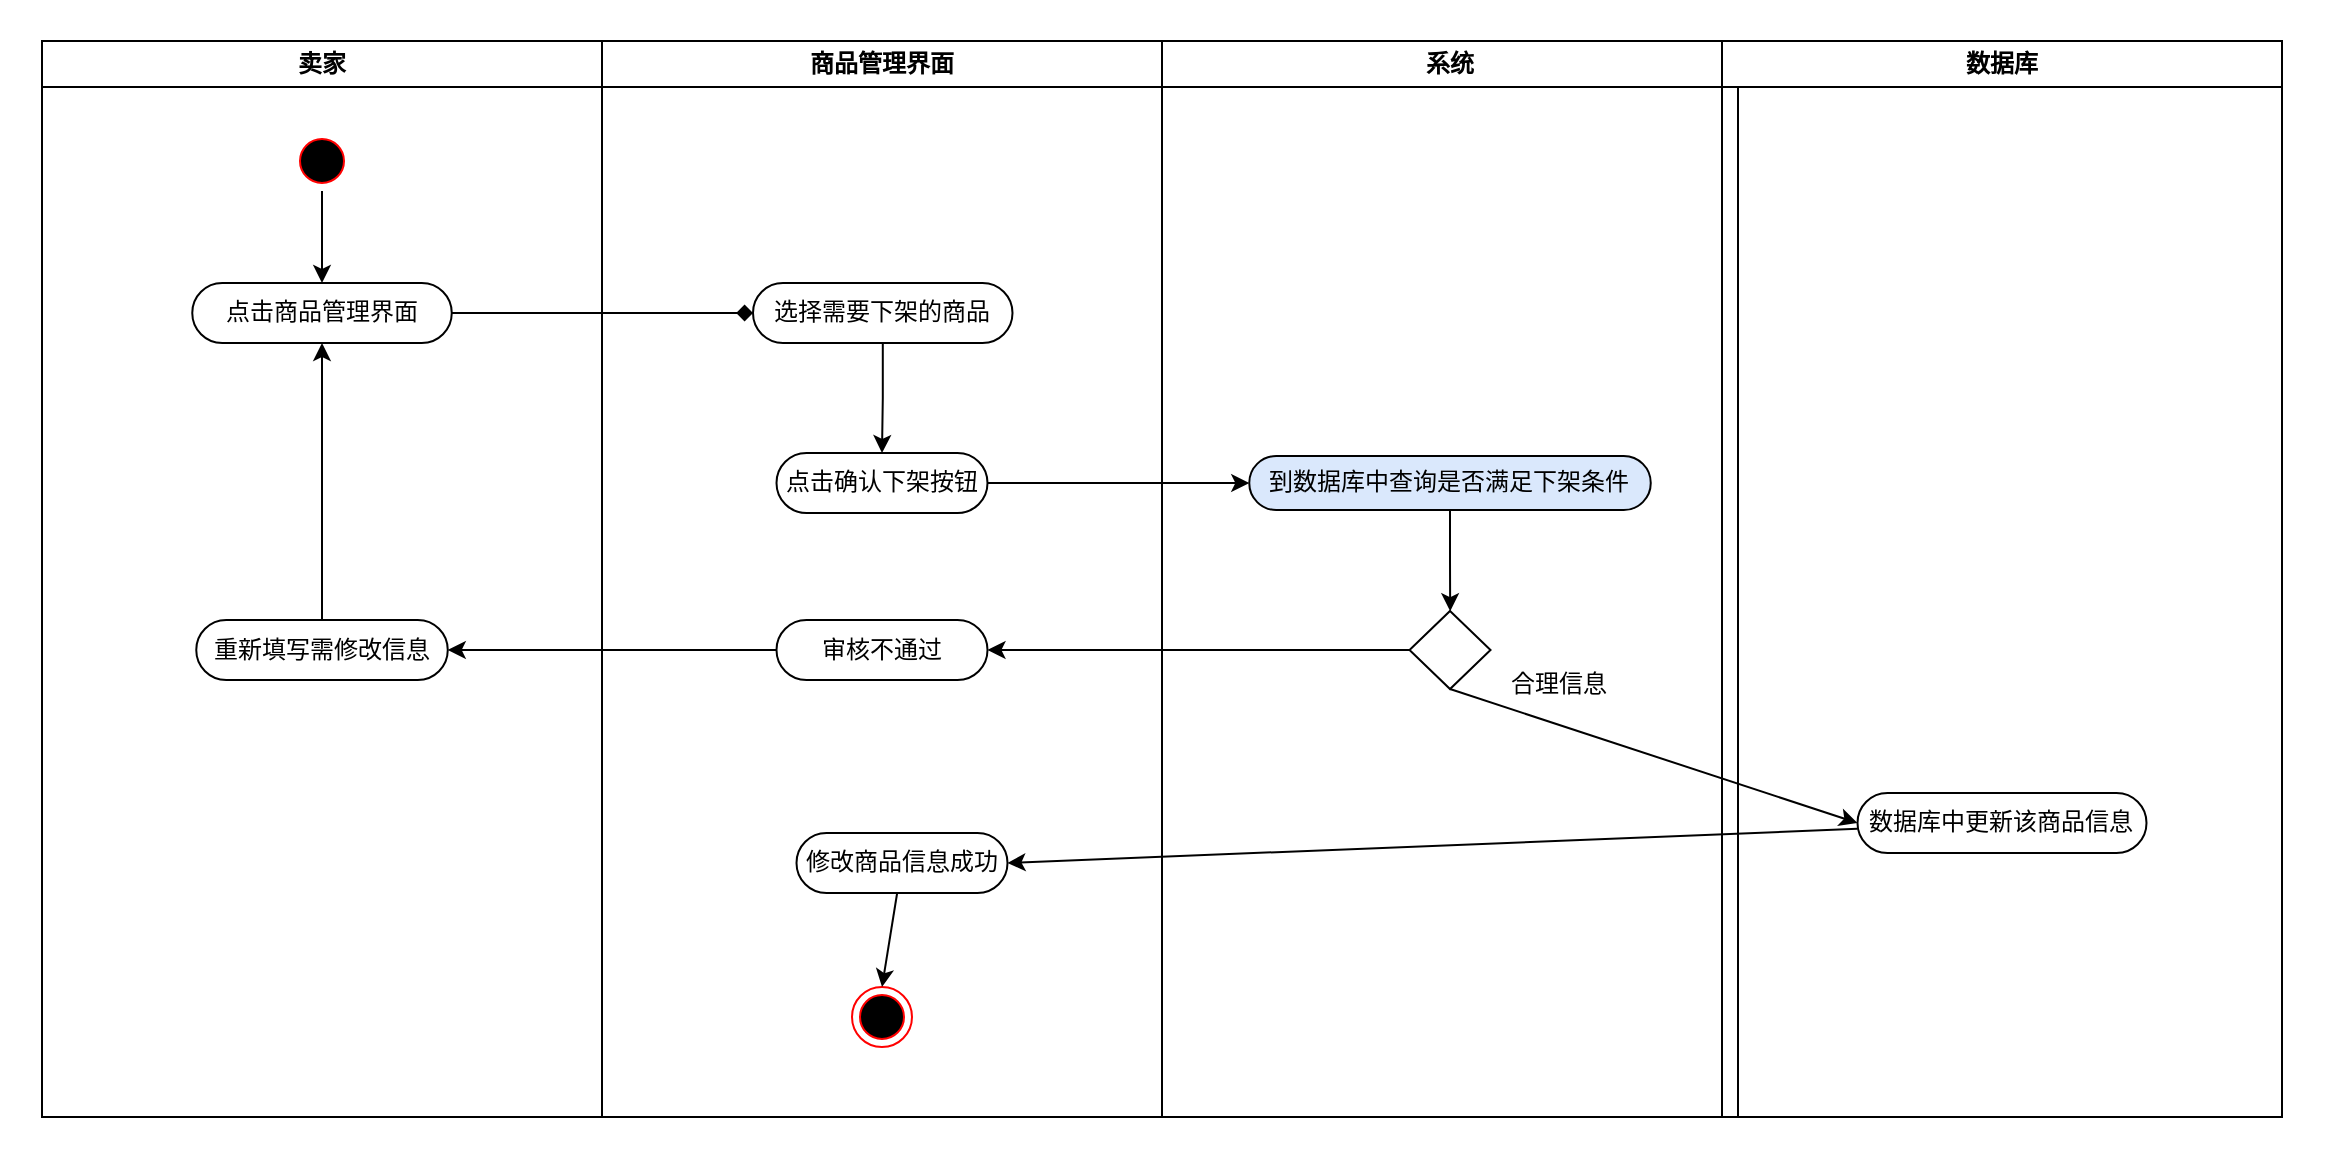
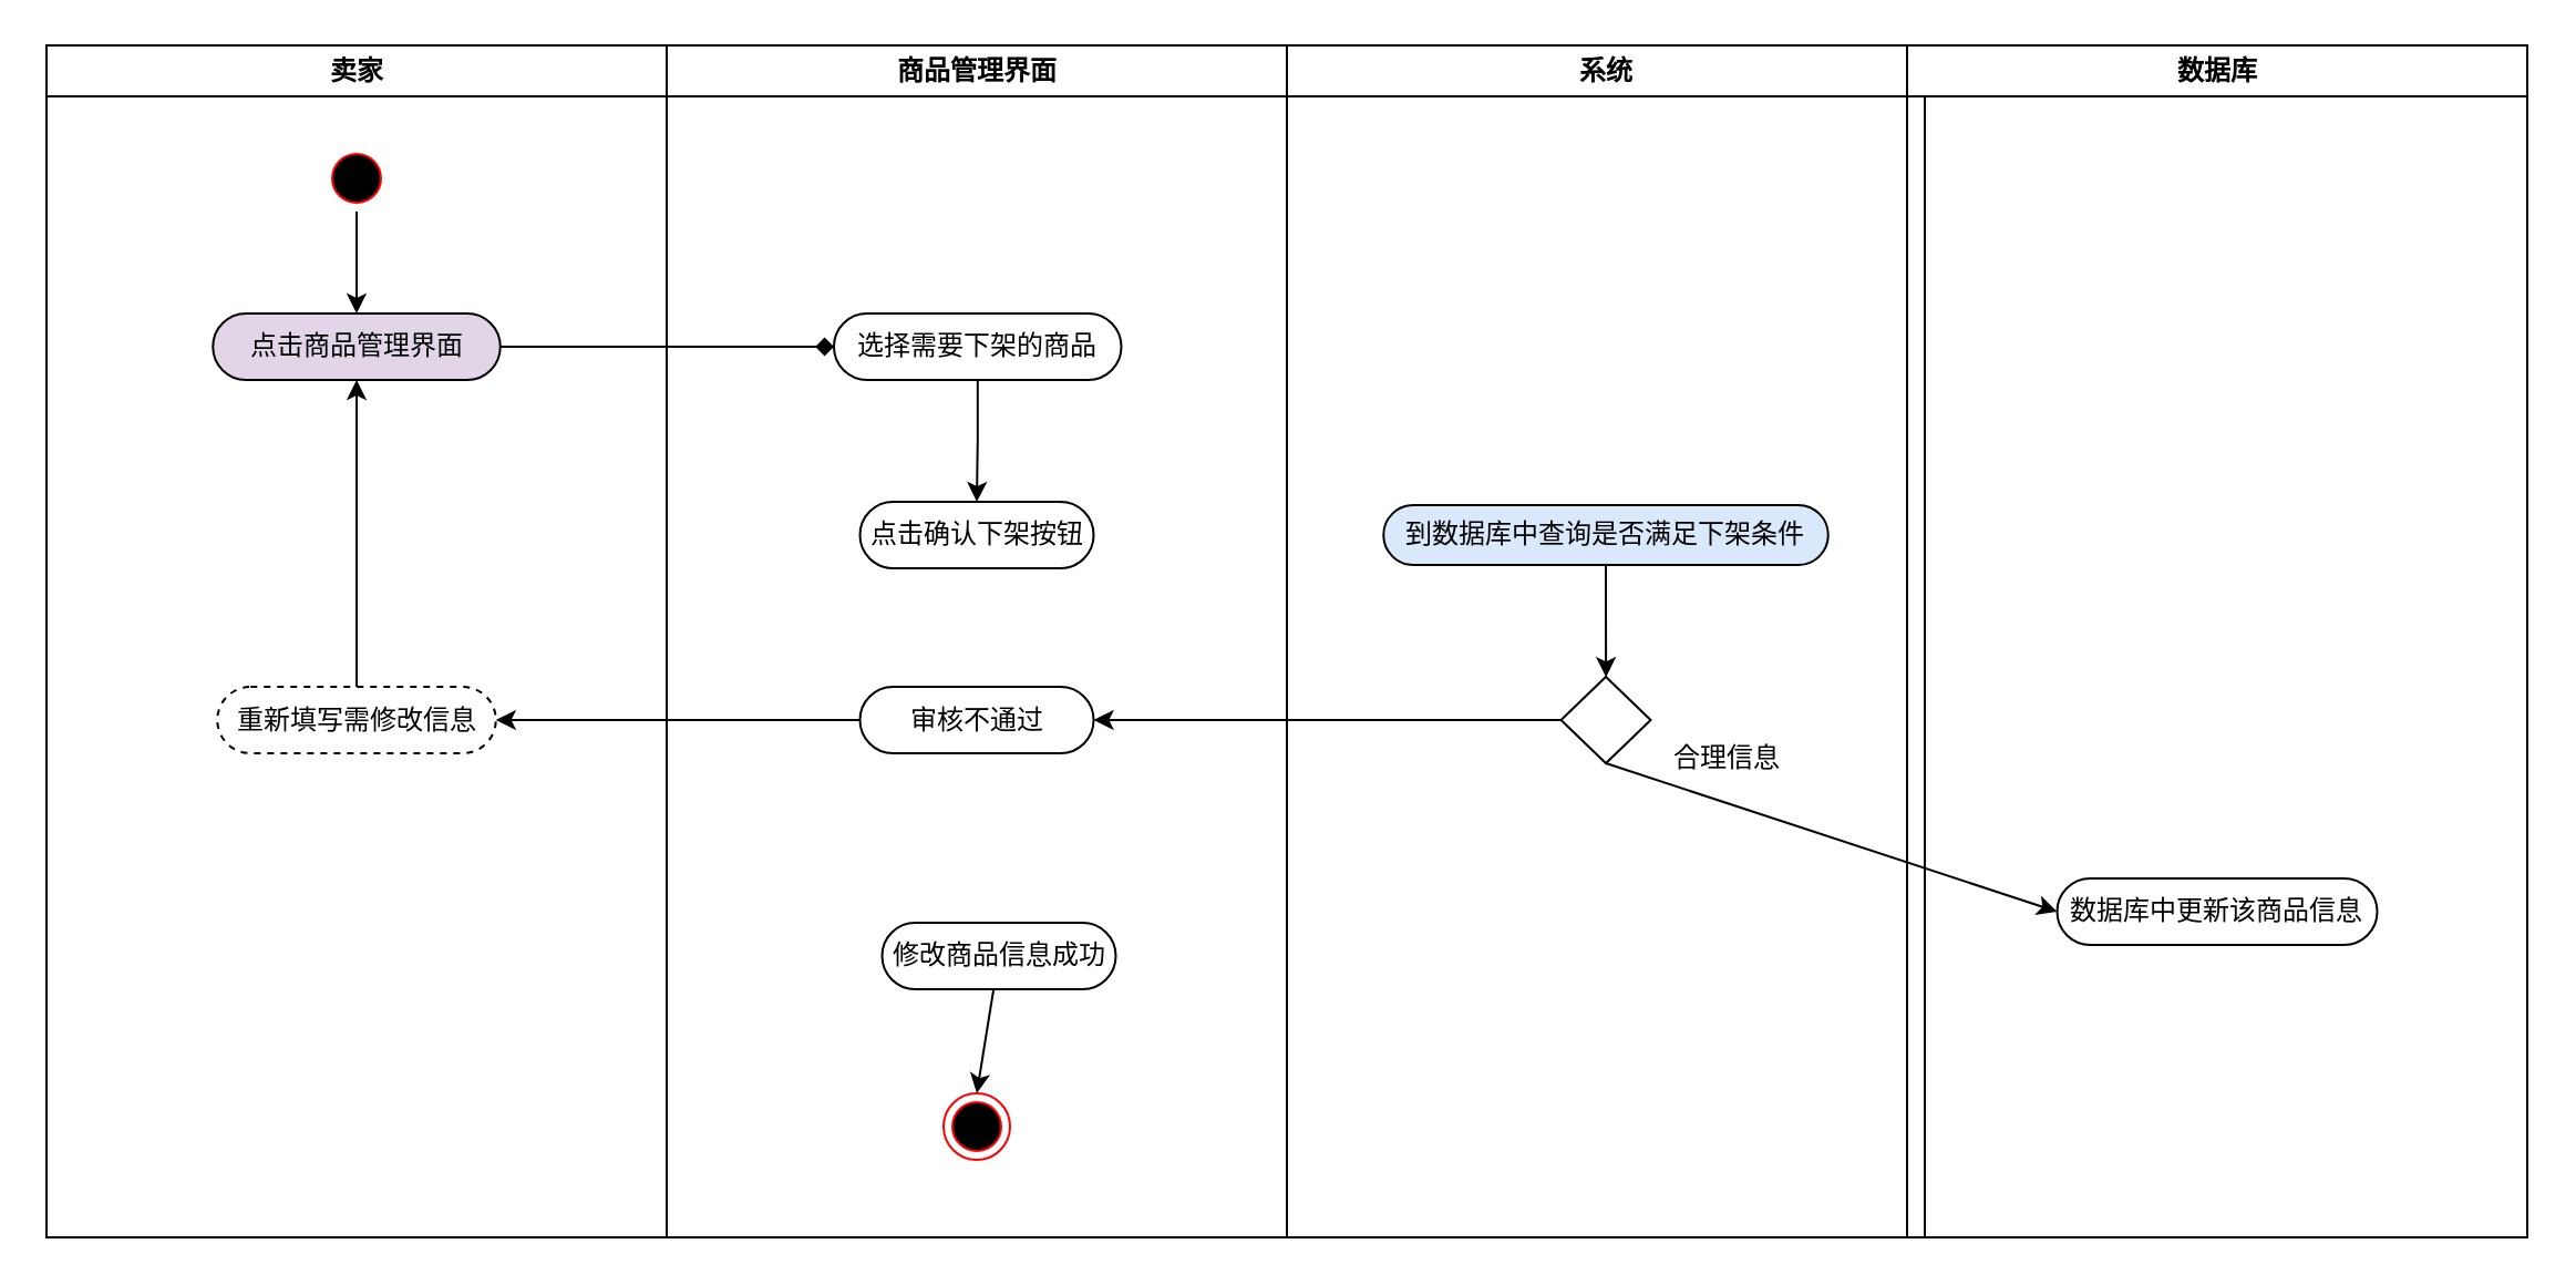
- <mxCell id="5" value="点击商品管理界面" style="rounded=1;whiteSpace=wrap;html=1;arcSize=50;" vertex="1" parent="2"><mxGeometry x="75.13" y="121" width="129.75" height="30" as="geometry" /></mxCell>
+ <mxCell id="5" value="点击商品管理界面" style="rounded=1;whiteSpace=wrap;html=1;arcSize=50;fillColor=#e1d5e7;" vertex="1" parent="2"><mxGeometry x="75.13" y="121" width="129.75" height="30" as="geometry" /></mxCell>
- <mxCell id="24" style="edgeStyle=orthogonalEdgeStyle;rounded=0;orthogonalLoop=1;jettySize=auto;html=1;entryX=0;entryY=0.5;entryDx=0;entryDy=0;" edge="1" parent="1" source="11" target="18"><mxGeometry relative="1" as="geometry" /></mxCell>
- <mxCell id="7" value="重新填写需修改信息" style="rounded=1;whiteSpace=wrap;html=1;arcSize=50;" vertex="1" parent="2"><mxGeometry x="77.13" y="289.5" width="125.75" height="30" as="geometry" /></mxCell>
+ <mxCell id="7" value="重新填写需修改信息" style="rounded=1;whiteSpace=wrap;html=1;arcSize=50;dashed=1;" vertex="1" parent="2"><mxGeometry x="77.13" y="289.5" width="125.75" height="30" as="geometry" /></mxCell>
- <mxCell id="28" style="edgeStyle=none;rounded=0;orthogonalLoop=1;jettySize=auto;html=1;entryX=1;entryY=0.5;entryDx=0;entryDy=0;" edge="1" parent="1" source="22" target="15"><mxGeometry relative="1" as="geometry" /></mxCell>
